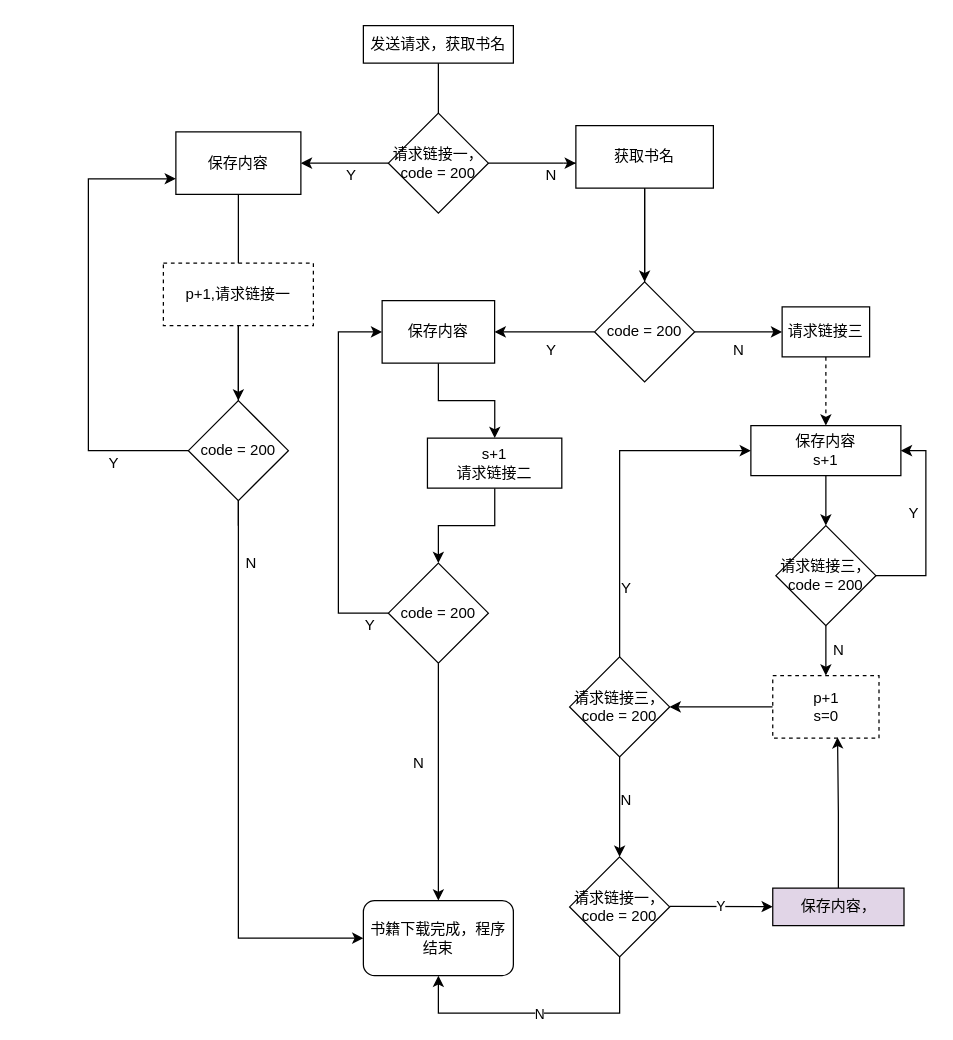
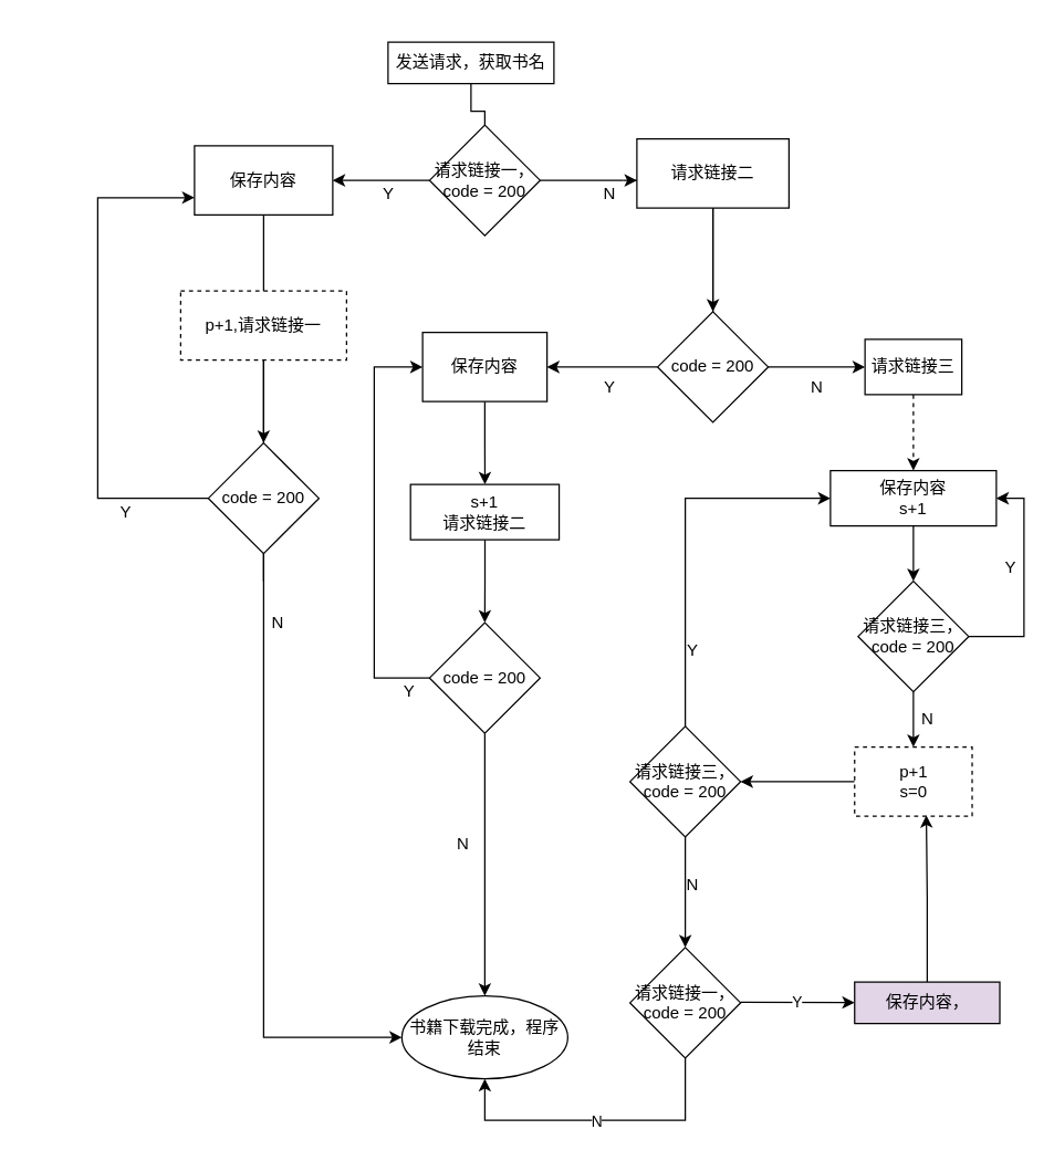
- <mxCell id="2" value="发送请求，获取书名&lt;br&gt;" style="whiteSpace=wrap;html=1;" vertex="1" parent="1"><mxGeometry x="290" y="20" width="120" height="30" as="geometry" /></mxCell>
+ <mxCell id="2" value="发送请求，获取书名&lt;br&gt;" style="whiteSpace=wrap;html=1;" vertex="1" parent="1"><mxGeometry x="280" y="30" width="120" height="30" as="geometry" /></mxCell>
- <mxCell id="42" value="获取书名" style="rounded=0;whiteSpace=wrap;html=1;" vertex="1" parent="1"><mxGeometry x="460" y="100" width="110" height="50" as="geometry" /></mxCell>
+ <mxCell id="42" value="请求链接二" style="rounded=0;whiteSpace=wrap;html=1;" vertex="1" parent="1"><mxGeometry x="460" y="100" width="110" height="50" as="geometry" /></mxCell>
- <mxCell id="20" value="s+1&lt;br&gt;请求链接二" style="whiteSpace=wrap;html=1;rounded=0;" vertex="1" parent="1"><mxGeometry x="341.25" y="350" width="107.5" height="40" as="geometry" /></mxCell>
+ <mxCell id="20" value="s+1&lt;br&gt;请求链接二" style="whiteSpace=wrap;html=1;rounded=0;" vertex="1" parent="1"><mxGeometry x="296.25" y="350" width="107.5" height="40" as="geometry" /></mxCell>
- <mxCell id="11" value="书籍下载完成，程序结束" style="whiteSpace=wrap;html=1;rounded=1;" vertex="1" parent="1"><mxGeometry x="290" y="720" width="120" height="60" as="geometry" /></mxCell>
+ <mxCell id="11" value="书籍下载完成，程序结束" style="ellipse;whiteSpace=wrap;html=1;rounded=0;" vertex="1" parent="1"><mxGeometry x="290" y="720" width="120" height="60" as="geometry" /></mxCell>
